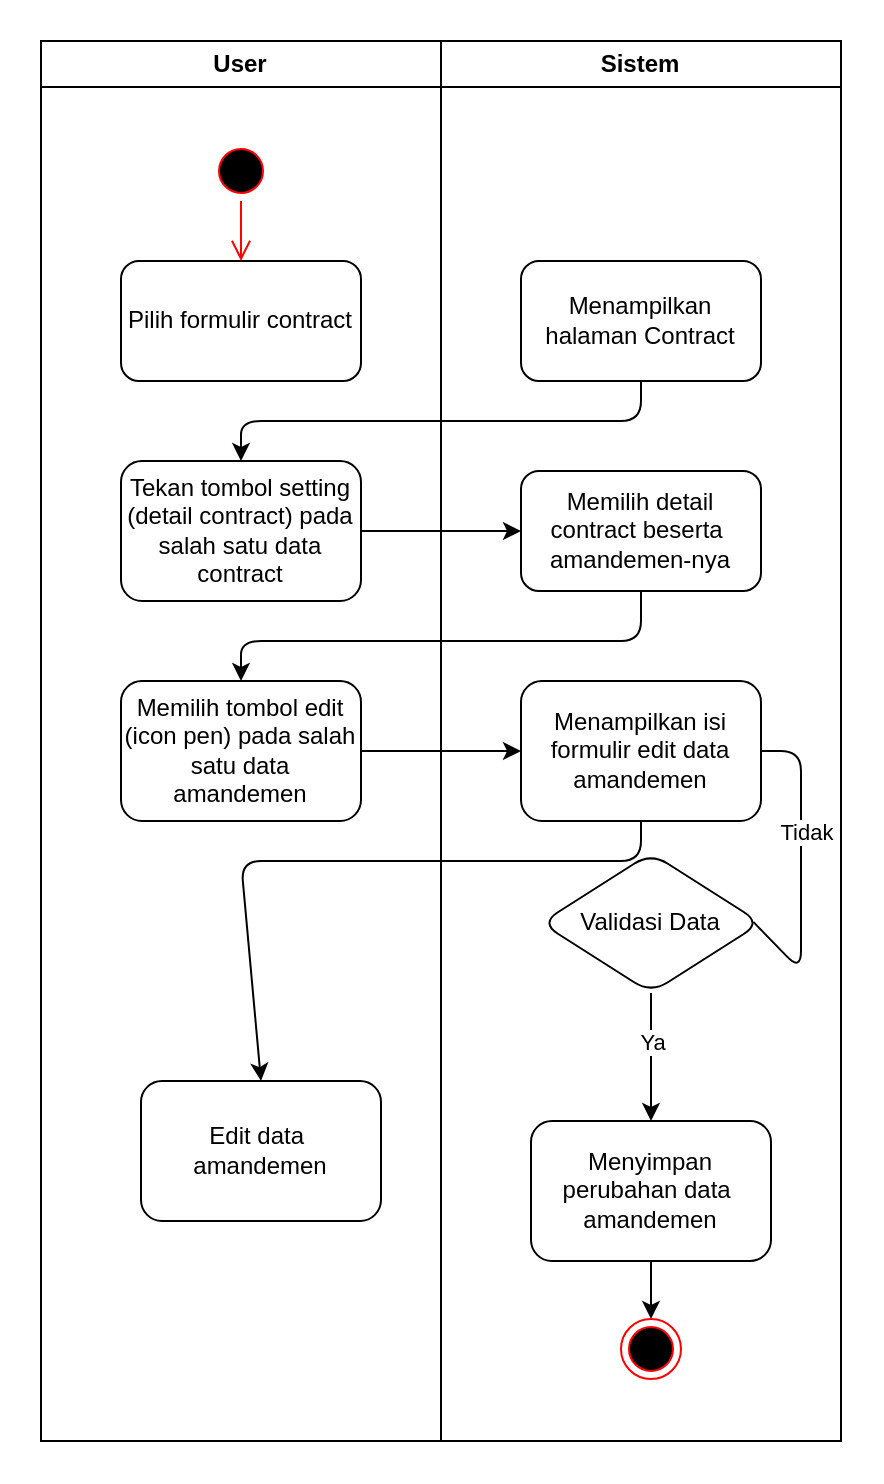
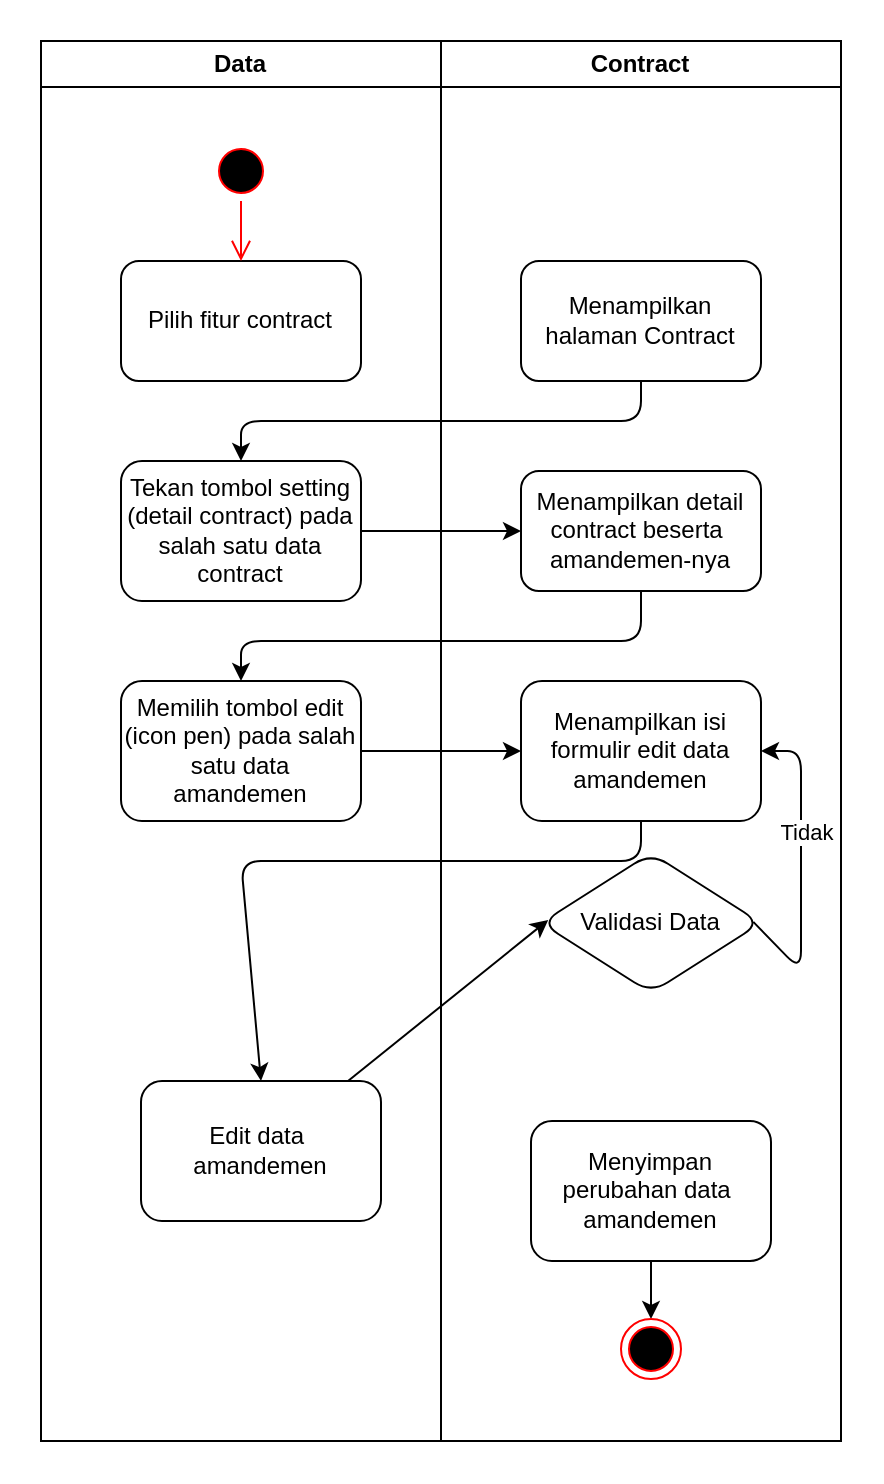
- <mxCell id="2" value="User" style="swimlane;whiteSpace=wrap;html=1;" vertex="1" parent="1"><mxGeometry x="20" y="20" width="200" height="700" as="geometry" /></mxCell>
+ <mxCell id="2" value="Data" style="swimlane;whiteSpace=wrap;html=1;" vertex="1" parent="1"><mxGeometry x="20" y="20" width="200" height="700" as="geometry" /></mxCell>
- <mxCell id="9" value="Sistem" style="swimlane;whiteSpace=wrap;html=1;" vertex="1" parent="1"><mxGeometry x="220" y="20" width="200" height="700" as="geometry" /></mxCell>
+ <mxCell id="9" value="Contract" style="swimlane;whiteSpace=wrap;html=1;" vertex="1" parent="1"><mxGeometry x="220" y="20" width="200" height="700" as="geometry" /></mxCell>
- <mxCell id="4" value="Pilih formulir contract" style="rounded=1;whiteSpace=wrap;html=1;" vertex="1" parent="2"><mxGeometry x="40" y="110" width="120" height="60" as="geometry" /></mxCell>
+ <mxCell id="4" value="Pilih fitur contract" style="rounded=1;whiteSpace=wrap;html=1;" vertex="1" parent="2"><mxGeometry x="40" y="110" width="120" height="60" as="geometry" /></mxCell>
- <mxCell id="11" value="Memilih detail contract beserta&amp;nbsp;&lt;div&gt;amandemen-nya&lt;/div&gt;" style="rounded=1;whiteSpace=wrap;html=1;" vertex="1" parent="9"><mxGeometry x="40" y="215" width="120" height="60" as="geometry" /></mxCell>
+ <mxCell id="11" value="Menampilkan detail contract beserta&amp;nbsp;&lt;div&gt;amandemen-nya&lt;/div&gt;" style="rounded=1;whiteSpace=wrap;html=1;" vertex="1" parent="9"><mxGeometry x="40" y="215" width="120" height="60" as="geometry" /></mxCell>
- <mxCell id="19" style="edgeStyle=none;html=1;entryX=1;entryY=0.5;entryDx=0;entryDy=0;exitX=0.965;exitY=0.492;exitDx=0;exitDy=0;exitPerimeter=0;endArrow=none;" edge="1" parent="9" source="21" target="13"><mxGeometry relative="1" as="geometry"><Array as="points"><mxPoint x="180" y="465" /><mxPoint x="180" y="355" /></Array></mxGeometry></mxCell>
+ <mxCell id="19" style="edgeStyle=none;html=1;entryX=1;entryY=0.5;entryDx=0;entryDy=0;exitX=0.965;exitY=0.492;exitDx=0;exitDy=0;exitPerimeter=0;" edge="1" parent="9" source="21" target="13"><mxGeometry relative="1" as="geometry"><Array as="points"><mxPoint x="180" y="465" /><mxPoint x="180" y="355" /></Array></mxGeometry></mxCell>
+ <mxCell id="27" value="" style="edgeStyle=none;html=1;entryX=0.033;entryY=0.478;entryDx=0;entryDy=0;entryPerimeter=0;" edge="1" parent="1" source="8" target="21"><mxGeometry relative="1" as="geometry" /></mxCell>
- <mxCell id="17" value="" style="edgeStyle=none;html=1;" edge="1" parent="9" source="21" target="15"><mxGeometry relative="1" as="geometry" /></mxCell>
- <mxCell id="18" value="Ya" style="edgeLabel;html=1;align=center;verticalAlign=middle;resizable=0;points=[];" vertex="1" connectable="0" parent="17"><mxGeometry x="-0.238" relative="1" as="geometry"><mxPoint as="offset" /></mxGeometry></mxCell>
